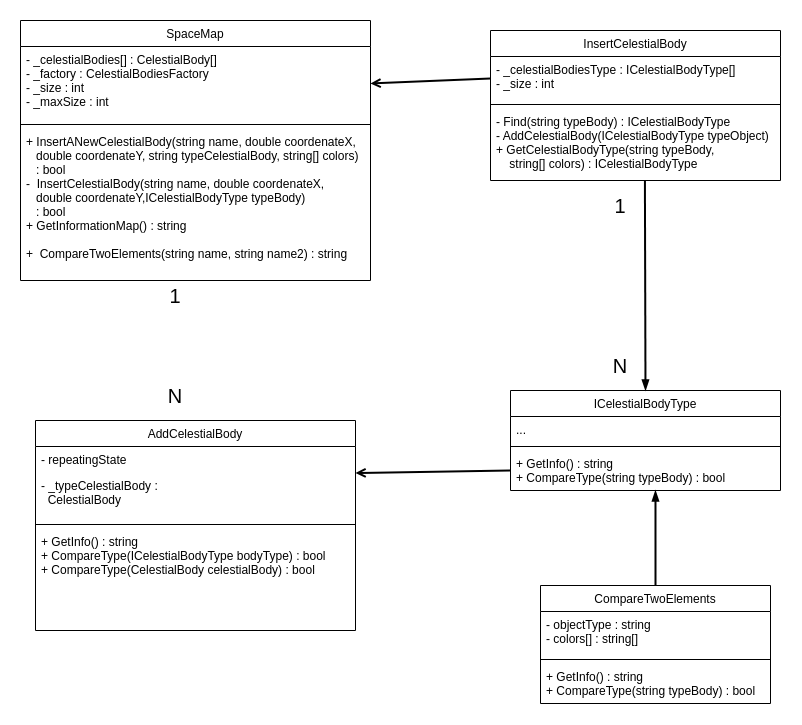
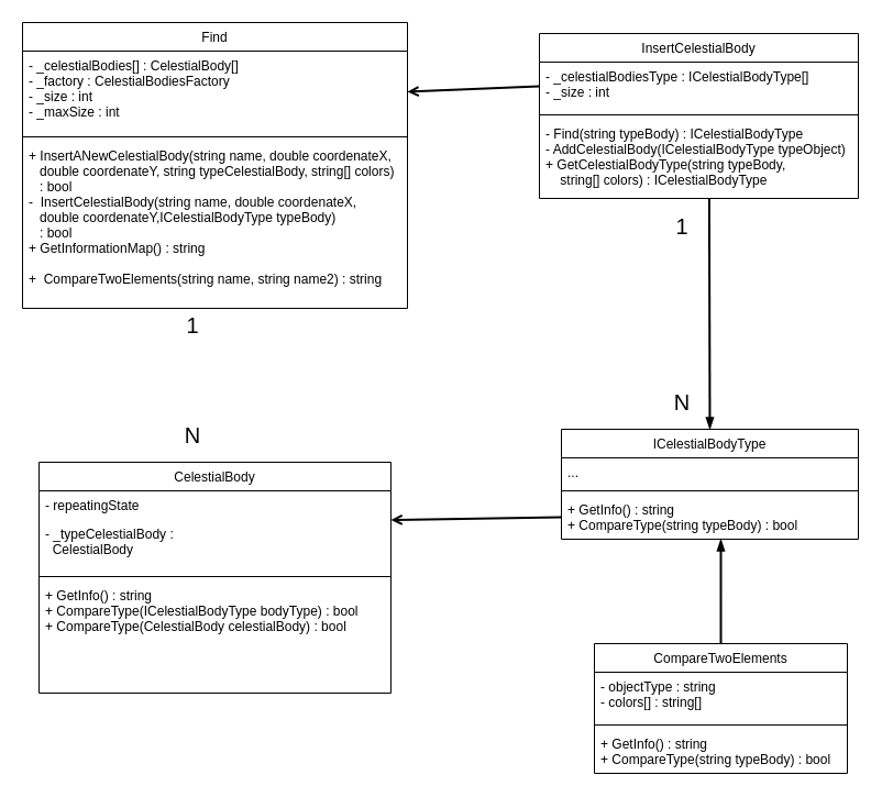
- <mxCell id="11" value="SpaceMap" style="swimlane;fontStyle=0;align=center;verticalAlign=top;childLayout=stackLayout;horizontal=1;startSize=26;horizontalStack=0;resizeParent=1;resizeLast=0;collapsible=1;marginBottom=0;rounded=0;shadow=0;strokeWidth=1;" vertex="1" parent="1"><mxGeometry x="20" y="20" width="350" height="260" as="geometry"><mxRectangle x="550" y="140" width="160" height="26" as="alternateBounds" /></mxGeometry></mxCell>
+ <mxCell id="11" value="Find" style="swimlane;fontStyle=0;align=center;verticalAlign=top;childLayout=stackLayout;horizontal=1;startSize=26;horizontalStack=0;resizeParent=1;resizeLast=0;collapsible=1;marginBottom=0;rounded=0;shadow=0;strokeWidth=1;" vertex="1" parent="1"><mxGeometry x="20" y="20" width="350" height="260" as="geometry"><mxRectangle x="550" y="140" width="160" height="26" as="alternateBounds" /></mxGeometry></mxCell>
- <mxCell id="15" value="AddCelestialBody" style="swimlane;fontStyle=0;align=center;verticalAlign=top;childLayout=stackLayout;horizontal=1;startSize=26;horizontalStack=0;resizeParent=1;resizeLast=0;collapsible=1;marginBottom=0;rounded=0;shadow=0;strokeWidth=1;" vertex="1" parent="1"><mxGeometry x="35" y="420" width="320" height="210" as="geometry"><mxRectangle x="550" y="140" width="160" height="26" as="alternateBounds" /></mxGeometry></mxCell>
+ <mxCell id="15" value="CelestialBody" style="swimlane;fontStyle=0;align=center;verticalAlign=top;childLayout=stackLayout;horizontal=1;startSize=26;horizontalStack=0;resizeParent=1;resizeLast=0;collapsible=1;marginBottom=0;rounded=0;shadow=0;strokeWidth=1;" vertex="1" parent="1"><mxGeometry x="35" y="420" width="320" height="210" as="geometry"><mxRectangle x="550" y="140" width="160" height="26" as="alternateBounds" /></mxGeometry></mxCell>
